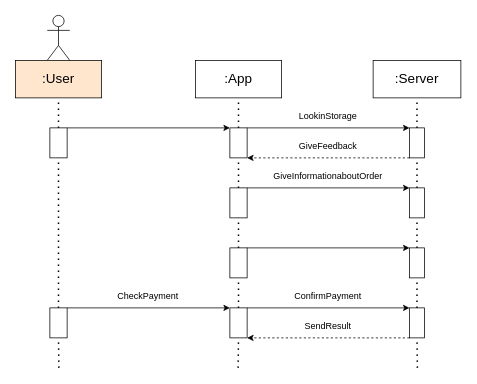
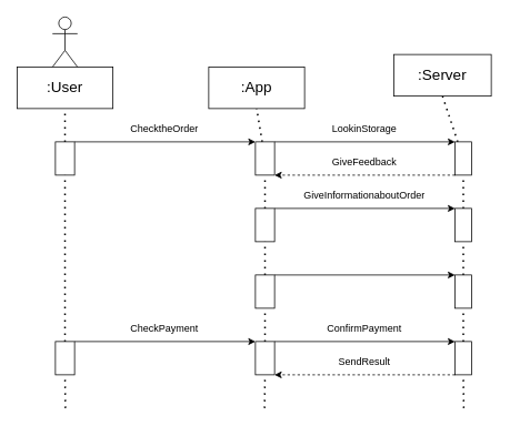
- <mxCell id="16" value="&lt;font style=&quot;font-size: 18px;&quot;&gt;:User&lt;/font&gt;" style="rounded=0;whiteSpace=wrap;html=1;fillColor=#ffe6cc;" parent="1" vertex="1"><mxGeometry x="20" y="80" width="115" height="50" as="geometry" /></mxCell>
+ <mxCell id="16" value="&lt;font style=&quot;font-size: 18px;&quot;&gt;:User&lt;/font&gt;" style="rounded=0;whiteSpace=wrap;html=1;" parent="1" vertex="1"><mxGeometry x="20" y="80" width="115" height="50" as="geometry" /></mxCell>
- <mxCell id="4" value="&lt;font style=&quot;font-size: 18px;&quot;&gt;:App&lt;/font&gt;" style="rounded=0;whiteSpace=wrap;html=1;" parent="1" vertex="1"><mxGeometry x="260" y="80" width="115" height="50" as="geometry" /></mxCell>
+ <mxCell id="4" value="&lt;font style=&quot;font-size: 18px;&quot;&gt;:App&lt;/font&gt;" style="rounded=0;whiteSpace=wrap;html=1;" parent="1" vertex="1"><mxGeometry x="250" y="80" width="115" height="50" as="geometry" /></mxCell>
- <mxCell id="5" value="&lt;font style=&quot;font-size: 18px;&quot;&gt;:Server&lt;/font&gt;" style="rounded=0;whiteSpace=wrap;html=1;" parent="1" vertex="1"><mxGeometry x="497" y="80" width="117" height="50" as="geometry" /></mxCell>
+ <mxCell id="5" value="&lt;font style=&quot;font-size: 18px;&quot;&gt;:Server&lt;/font&gt;" style="rounded=0;whiteSpace=wrap;html=1;" parent="1" vertex="1"><mxGeometry x="472" y="65" width="117" height="50" as="geometry" /></mxCell>
+ <mxCell id="8" value="ChecktheOrder" style="text;html=1;align=center;verticalAlign=middle;whiteSpace=wrap;rounded=0;" parent="1" vertex="1"><mxGeometry x="167" y="140" width="60" height="30" as="geometry" /></mxCell>
